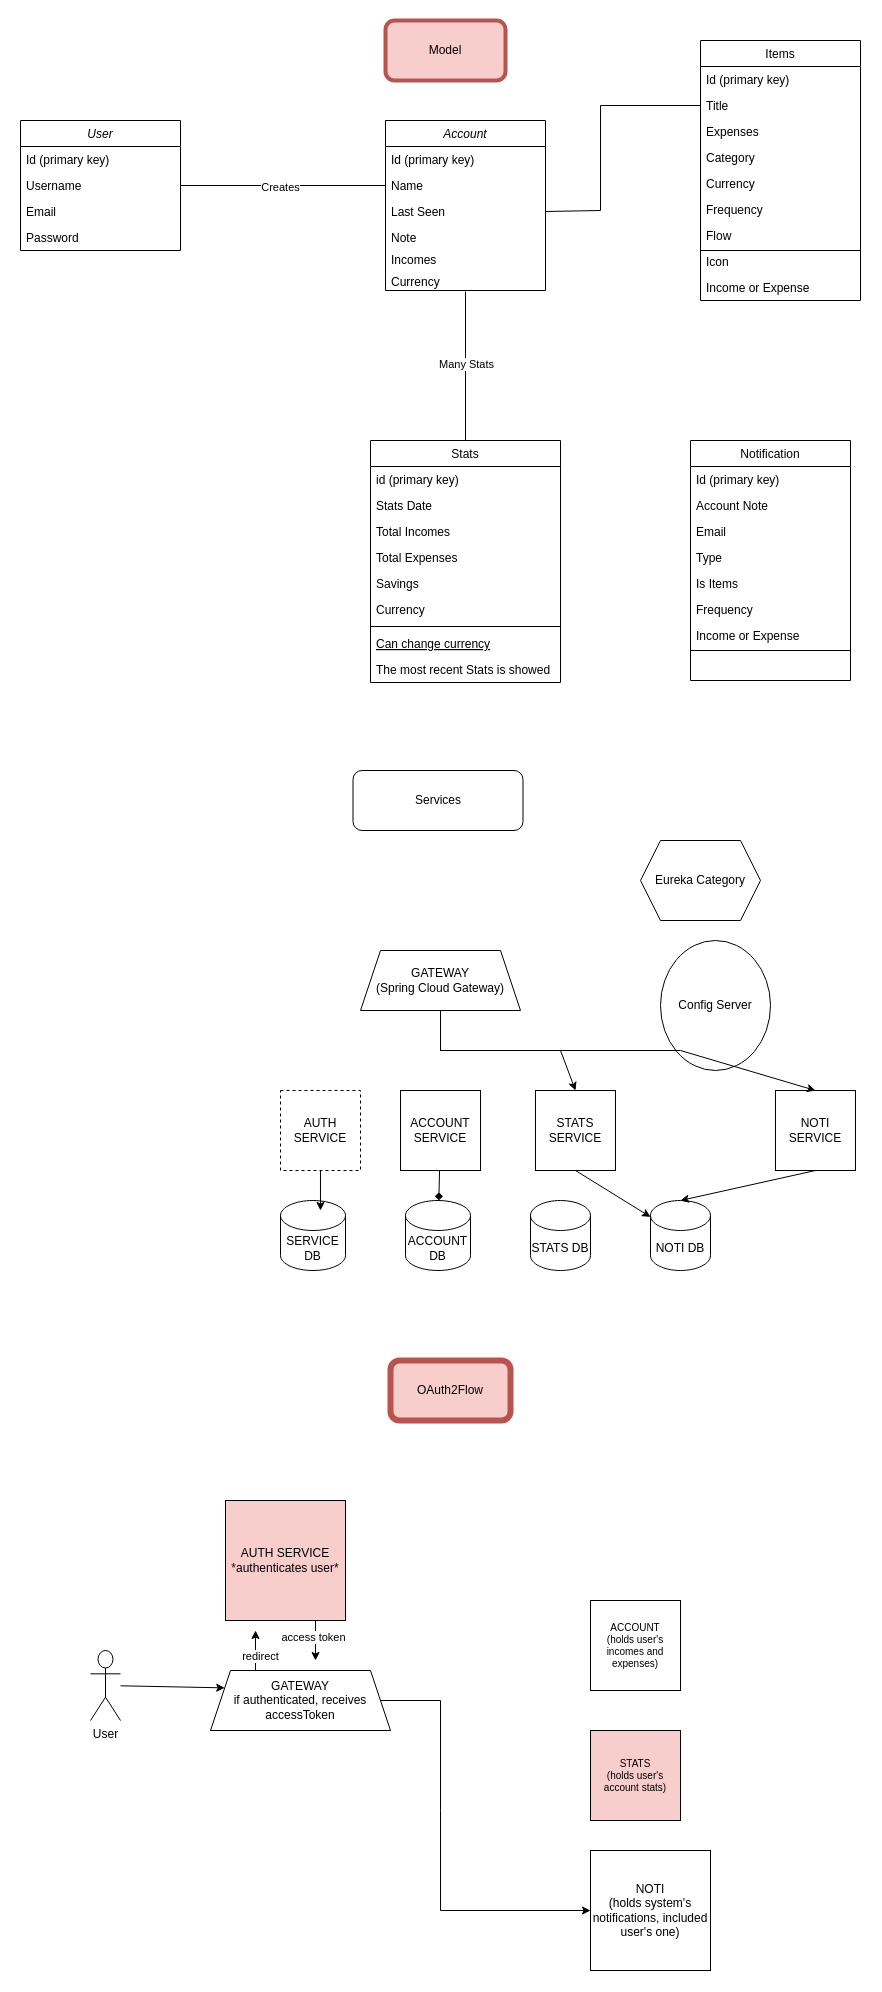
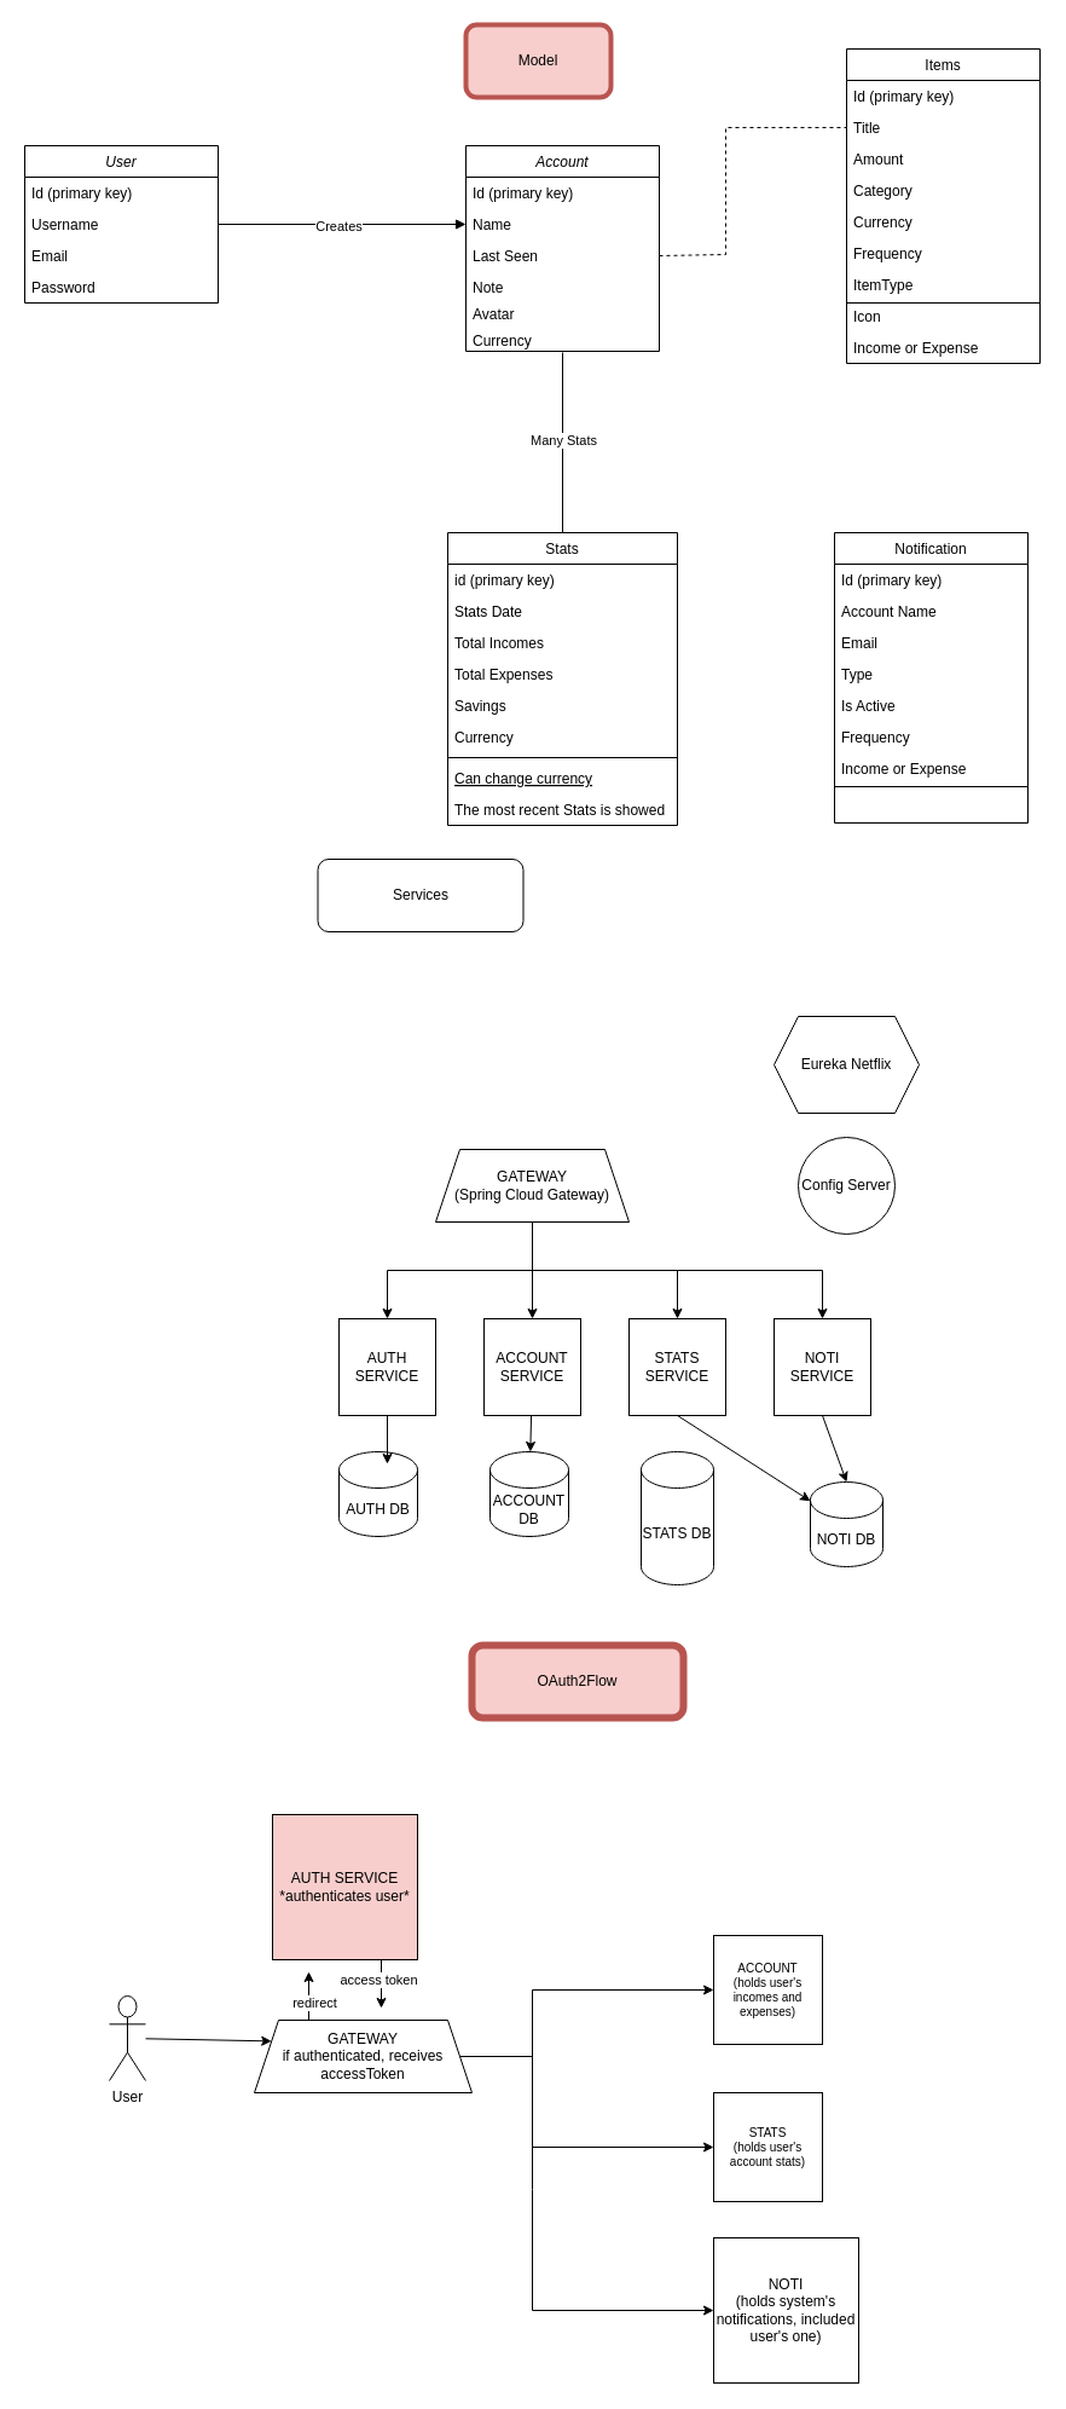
- <mxCell id="22" value="Expenses" style="text;align=left;verticalAlign=top;spacingLeft=4;spacingRight=4;overflow=hidden;rotatable=0;points=[[0,0.5],[1,0.5]];portConstraint=eastwest;rounded=0;shadow=0;html=0;" parent="19" vertex="1"><mxGeometry y="78" width="160" height="26" as="geometry" /></mxCell>
+ <mxCell id="22" value="Amount" style="text;align=left;verticalAlign=top;spacingLeft=4;spacingRight=4;overflow=hidden;rotatable=0;points=[[0,0.5],[1,0.5]];portConstraint=eastwest;rounded=0;shadow=0;html=0;" parent="19" vertex="1"><mxGeometry y="78" width="160" height="26" as="geometry" /></mxCell>
- <mxCell id="37" value="" style="endArrow=none;html=1;rounded=0;entryX=0;entryY=0.5;entryDx=0;entryDy=0;exitX=1;exitY=0.5;exitDx=0;exitDy=0;" edge="1" parent="1" source="5" target="21"><mxGeometry width="50" height="50" relative="1" as="geometry"><mxPoint x="320" y="390" as="sourcePoint" /><mxPoint x="370" y="340" as="targetPoint" /><Array as="points"><mxPoint x="600" y="210" /><mxPoint x="600" y="105" /></Array></mxGeometry></mxCell>
+ <mxCell id="37" value="" style="endArrow=none;html=1;rounded=0;entryX=0;entryY=0.5;entryDx=0;entryDy=0;exitX=1;exitY=0.5;exitDx=0;exitDy=0;dashed=1;" edge="1" parent="1" source="5" target="21"><mxGeometry width="50" height="50" relative="1" as="geometry"><mxPoint x="320" y="390" as="sourcePoint" /><mxPoint x="370" y="340" as="targetPoint" /><Array as="points"><mxPoint x="600" y="210" /><mxPoint x="600" y="105" /></Array></mxGeometry></mxCell>
- <mxCell id="35" value="" style="endArrow=none;html=1;rounded=0;exitX=1;exitY=0.5;exitDx=0;exitDy=0;entryX=0;entryY=0.5;entryDx=0;entryDy=0;" edge="1" parent="1" source="32" target="4"><mxGeometry width="50" height="50" relative="1" as="geometry"><mxPoint x="320" y="390" as="sourcePoint" /><mxPoint x="370" y="340" as="targetPoint" /></mxGeometry></mxCell>
+ <mxCell id="35" value="" style="endArrow=block;html=1;rounded=0;exitX=1;exitY=0.5;exitDx=0;exitDy=0;entryX=0;entryY=0.5;entryDx=0;entryDy=0;" edge="1" parent="1" source="32" target="4"><mxGeometry width="50" height="50" relative="1" as="geometry"><mxPoint x="320" y="390" as="sourcePoint" /><mxPoint x="370" y="340" as="targetPoint" /></mxGeometry></mxCell>
- <mxCell id="26" value="Flow" style="text;align=left;verticalAlign=top;spacingLeft=4;spacingRight=4;overflow=hidden;rotatable=0;points=[[0,0.5],[1,0.5]];portConstraint=eastwest;rounded=0;shadow=0;html=0;" vertex="1" parent="19"><mxGeometry y="182" width="160" height="26" as="geometry" /></mxCell>
+ <mxCell id="26" value="ItemType" style="text;align=left;verticalAlign=top;spacingLeft=4;spacingRight=4;overflow=hidden;rotatable=0;points=[[0,0.5],[1,0.5]];portConstraint=eastwest;rounded=0;shadow=0;html=0;" vertex="1" parent="19"><mxGeometry y="182" width="160" height="26" as="geometry" /></mxCell>
- <mxCell id="7" value="Incomes" style="text;align=left;verticalAlign=top;spacingLeft=4;spacingRight=4;overflow=hidden;rotatable=0;points=[[0,0.5],[1,0.5]];portConstraint=eastwest;rounded=0;shadow=0;html=0;" vertex="1" parent="2"><mxGeometry y="126" width="160" height="22" as="geometry" /></mxCell>
+ <mxCell id="7" value="Avatar" style="text;align=left;verticalAlign=top;spacingLeft=4;spacingRight=4;overflow=hidden;rotatable=0;points=[[0,0.5],[1,0.5]];portConstraint=eastwest;rounded=0;shadow=0;html=0;" vertex="1" parent="2"><mxGeometry y="126" width="160" height="22" as="geometry" /></mxCell>
- <mxCell id="79" value="Account Note" style="text;align=left;verticalAlign=top;spacingLeft=4;spacingRight=4;overflow=hidden;rotatable=0;points=[[0,0.5],[1,0.5]];portConstraint=eastwest;" vertex="1" parent="77"><mxGeometry y="52" width="160" height="26" as="geometry" /></mxCell>
+ <mxCell id="79" value="Account Name" style="text;align=left;verticalAlign=top;spacingLeft=4;spacingRight=4;overflow=hidden;rotatable=0;points=[[0,0.5],[1,0.5]];portConstraint=eastwest;" vertex="1" parent="77"><mxGeometry y="52" width="160" height="26" as="geometry" /></mxCell>
- <mxCell id="82" value="Is Items" style="text;align=left;verticalAlign=top;spacingLeft=4;spacingRight=4;overflow=hidden;rotatable=0;points=[[0,0.5],[1,0.5]];portConstraint=eastwest;rounded=0;shadow=0;html=0;" vertex="1" parent="77"><mxGeometry y="130" width="160" height="26" as="geometry" /></mxCell>
+ <mxCell id="82" value="Is Active" style="text;align=left;verticalAlign=top;spacingLeft=4;spacingRight=4;overflow=hidden;rotatable=0;points=[[0,0.5],[1,0.5]];portConstraint=eastwest;rounded=0;shadow=0;html=0;" vertex="1" parent="77"><mxGeometry y="130" width="160" height="26" as="geometry" /></mxCell>
- <mxCell id="41" value="Services" style="rounded=1;whiteSpace=wrap;html=1;" vertex="1" parent="1"><mxGeometry x="352.5" y="770" width="170" height="60" as="geometry" /></mxCell>
+ <mxCell id="41" value="Services" style="rounded=1;whiteSpace=wrap;html=1;" vertex="1" parent="1"><mxGeometry x="262.5" y="710" width="170" height="60" as="geometry" /></mxCell>
- <mxCell id="43" value="Eureka Category" style="shape=hexagon;perimeter=hexagonPerimeter2;whiteSpace=wrap;html=1;fixedSize=1;" vertex="1" parent="1"><mxGeometry x="640" y="840" width="120" height="80" as="geometry" /></mxCell>
+ <mxCell id="43" value="Eureka Netflix" style="shape=hexagon;perimeter=hexagonPerimeter2;whiteSpace=wrap;html=1;fixedSize=1;" vertex="1" parent="1"><mxGeometry x="640" y="840" width="120" height="80" as="geometry" /></mxCell>
- <mxCell id="42" value="Config Server" style="ellipse;whiteSpace=wrap;html=1;aspect=fixed;" vertex="1" parent="1"><mxGeometry x="660" y="940" width="110" height="130" as="geometry" /></mxCell>
+ <mxCell id="42" value="Config Server" style="ellipse;whiteSpace=wrap;html=1;aspect=fixed;" vertex="1" parent="1"><mxGeometry x="660" y="940" width="80" height="80" as="geometry" /></mxCell>
+ <mxCell id="51" style="edgeStyle=none;rounded=0;orthogonalLoop=1;jettySize=auto;html=1;entryX=0.5;entryY=0;entryDx=0;entryDy=0;" edge="1" parent="1" source="52" target="58"><mxGeometry relative="1" as="geometry"><Array as="points"><mxPoint x="440" y="1050" /><mxPoint x="320" y="1050" /></Array></mxGeometry></mxCell>
+ <mxCell id="50" style="edgeStyle=none;rounded=0;orthogonalLoop=1;jettySize=auto;html=1;entryX=0.5;entryY=0;entryDx=0;entryDy=0;" edge="1" parent="1" source="52" target="46"><mxGeometry relative="1" as="geometry"><Array as="points" /></mxGeometry></mxCell>
- <mxCell id="58" value="AUTH SERVICE" style="whiteSpace=wrap;html=1;aspect=fixed;dashed=1;" vertex="1" parent="1"><mxGeometry x="280" y="1090" width="80" height="80" as="geometry" /></mxCell>
+ <mxCell id="58" value="AUTH SERVICE" style="whiteSpace=wrap;html=1;aspect=fixed;" vertex="1" parent="1"><mxGeometry x="280" y="1090" width="80" height="80" as="geometry" /></mxCell>
- <mxCell id="44" value="STATS SERVICE" style="whiteSpace=wrap;html=1;aspect=fixed;" vertex="1" parent="1"><mxGeometry x="535" y="1090" width="80" height="80" as="geometry" /></mxCell>
+ <mxCell id="44" value="STATS SERVICE" style="whiteSpace=wrap;html=1;aspect=fixed;" vertex="1" parent="1"><mxGeometry x="520" y="1090" width="80" height="80" as="geometry" /></mxCell>
- <mxCell id="47" value="NOTI&lt;div&gt;SERVICE&lt;/div&gt;" style="whiteSpace=wrap;html=1;aspect=fixed;" vertex="1" parent="1"><mxGeometry x="775" y="1090" width="80" height="80" as="geometry" /></mxCell>
+ <mxCell id="47" value="NOTI&lt;div&gt;SERVICE&lt;/div&gt;" style="whiteSpace=wrap;html=1;aspect=fixed;" vertex="1" parent="1"><mxGeometry x="640" y="1090" width="80" height="80" as="geometry" /></mxCell>
- <mxCell id="45" value="" style="edgeStyle=none;rounded=0;orthogonalLoop=1;jettySize=auto;html=1;endArrow=diamond;" edge="1" parent="1" source="46" target="53"><mxGeometry relative="1" as="geometry" /></mxCell>
+ <mxCell id="45" value="" style="edgeStyle=none;rounded=0;orthogonalLoop=1;jettySize=auto;html=1;" edge="1" parent="1" source="46" target="53"><mxGeometry relative="1" as="geometry" /></mxCell>
- <mxCell id="54" value="STATS DB" style="shape=cylinder3;whiteSpace=wrap;html=1;boundedLbl=1;backgroundOutline=1;size=15;" vertex="1" parent="1"><mxGeometry x="530" y="1200" width="60" height="70" as="geometry" /></mxCell>
+ <mxCell id="54" value="STATS DB" style="shape=cylinder3;whiteSpace=wrap;html=1;boundedLbl=1;backgroundOutline=1;size=15;" vertex="1" parent="1"><mxGeometry x="530" y="1200" width="60" height="110" as="geometry" /></mxCell>
- <mxCell id="55" value="NOTI DB" style="shape=cylinder3;whiteSpace=wrap;html=1;boundedLbl=1;backgroundOutline=1;size=15;" vertex="1" parent="1"><mxGeometry x="650" y="1200" width="60" height="70" as="geometry" /></mxCell>
+ <mxCell id="55" value="NOTI DB" style="shape=cylinder3;whiteSpace=wrap;html=1;boundedLbl=1;backgroundOutline=1;size=15;" vertex="1" parent="1"><mxGeometry x="670" y="1225" width="60" height="70" as="geometry" /></mxCell>
- <mxCell id="59" value="SERVICE DB" style="shape=cylinder3;whiteSpace=wrap;html=1;boundedLbl=1;backgroundOutline=1;size=15;" vertex="1" parent="1"><mxGeometry x="280" y="1200" width="65" height="70" as="geometry" /></mxCell>
+ <mxCell id="59" value="AUTH DB" style="shape=cylinder3;whiteSpace=wrap;html=1;boundedLbl=1;backgroundOutline=1;size=15;" vertex="1" parent="1"><mxGeometry x="280" y="1200" width="65" height="70" as="geometry" /></mxCell>
- <mxCell id="61" value="OAuth2Flow" style="rounded=1;whiteSpace=wrap;html=1;fillColor=#f8cecc;strokeColor=#b85450;strokeWidth=6;" vertex="1" parent="1"><mxGeometry x="390" y="1360" width="120" height="60" as="geometry" /></mxCell>
+ <mxCell id="61" value="OAuth2Flow" style="rounded=1;whiteSpace=wrap;html=1;fillColor=#f8cecc;strokeColor=#b85450;strokeWidth=6;" vertex="1" parent="1"><mxGeometry x="390" y="1360" width="175" height="60" as="geometry" /></mxCell>
+ <mxCell id="66" style="edgeStyle=none;rounded=0;orthogonalLoop=1;jettySize=auto;html=1;exitX=1;exitY=0.5;exitDx=0;exitDy=0;entryX=0;entryY=0.5;entryDx=0;entryDy=0;" edge="1" parent="1" source="69" target="70"><mxGeometry relative="1" as="geometry"><Array as="points"><mxPoint x="440" y="1700" /><mxPoint x="440" y="1645" /></Array></mxGeometry></mxCell>
+ <mxCell id="67" style="edgeStyle=none;rounded=0;orthogonalLoop=1;jettySize=auto;html=1;exitX=1;exitY=0.5;exitDx=0;exitDy=0;entryX=0;entryY=0.5;entryDx=0;entryDy=0;" edge="1" parent="1" source="69" target="72"><mxGeometry relative="1" as="geometry"><Array as="points"><mxPoint x="440" y="1700" /><mxPoint x="440" y="1775" /></Array></mxGeometry></mxCell>
- <mxCell id="72" value="STATS&lt;div style=&quot;font-size: 10px;&quot;&gt;(holds user's account stats)&lt;/div&gt;" style="whiteSpace=wrap;html=1;aspect=fixed;fontSize=10;fillColor=#f8cecc;" vertex="1" parent="1"><mxGeometry x="590" y="1730" width="90" height="90" as="geometry" /></mxCell>
+ <mxCell id="72" value="STATS&lt;div style=&quot;font-size: 10px;&quot;&gt;(holds user's account stats)&lt;/div&gt;" style="whiteSpace=wrap;html=1;aspect=fixed;fontSize=10;" vertex="1" parent="1"><mxGeometry x="590" y="1730" width="90" height="90" as="geometry" /></mxCell>
